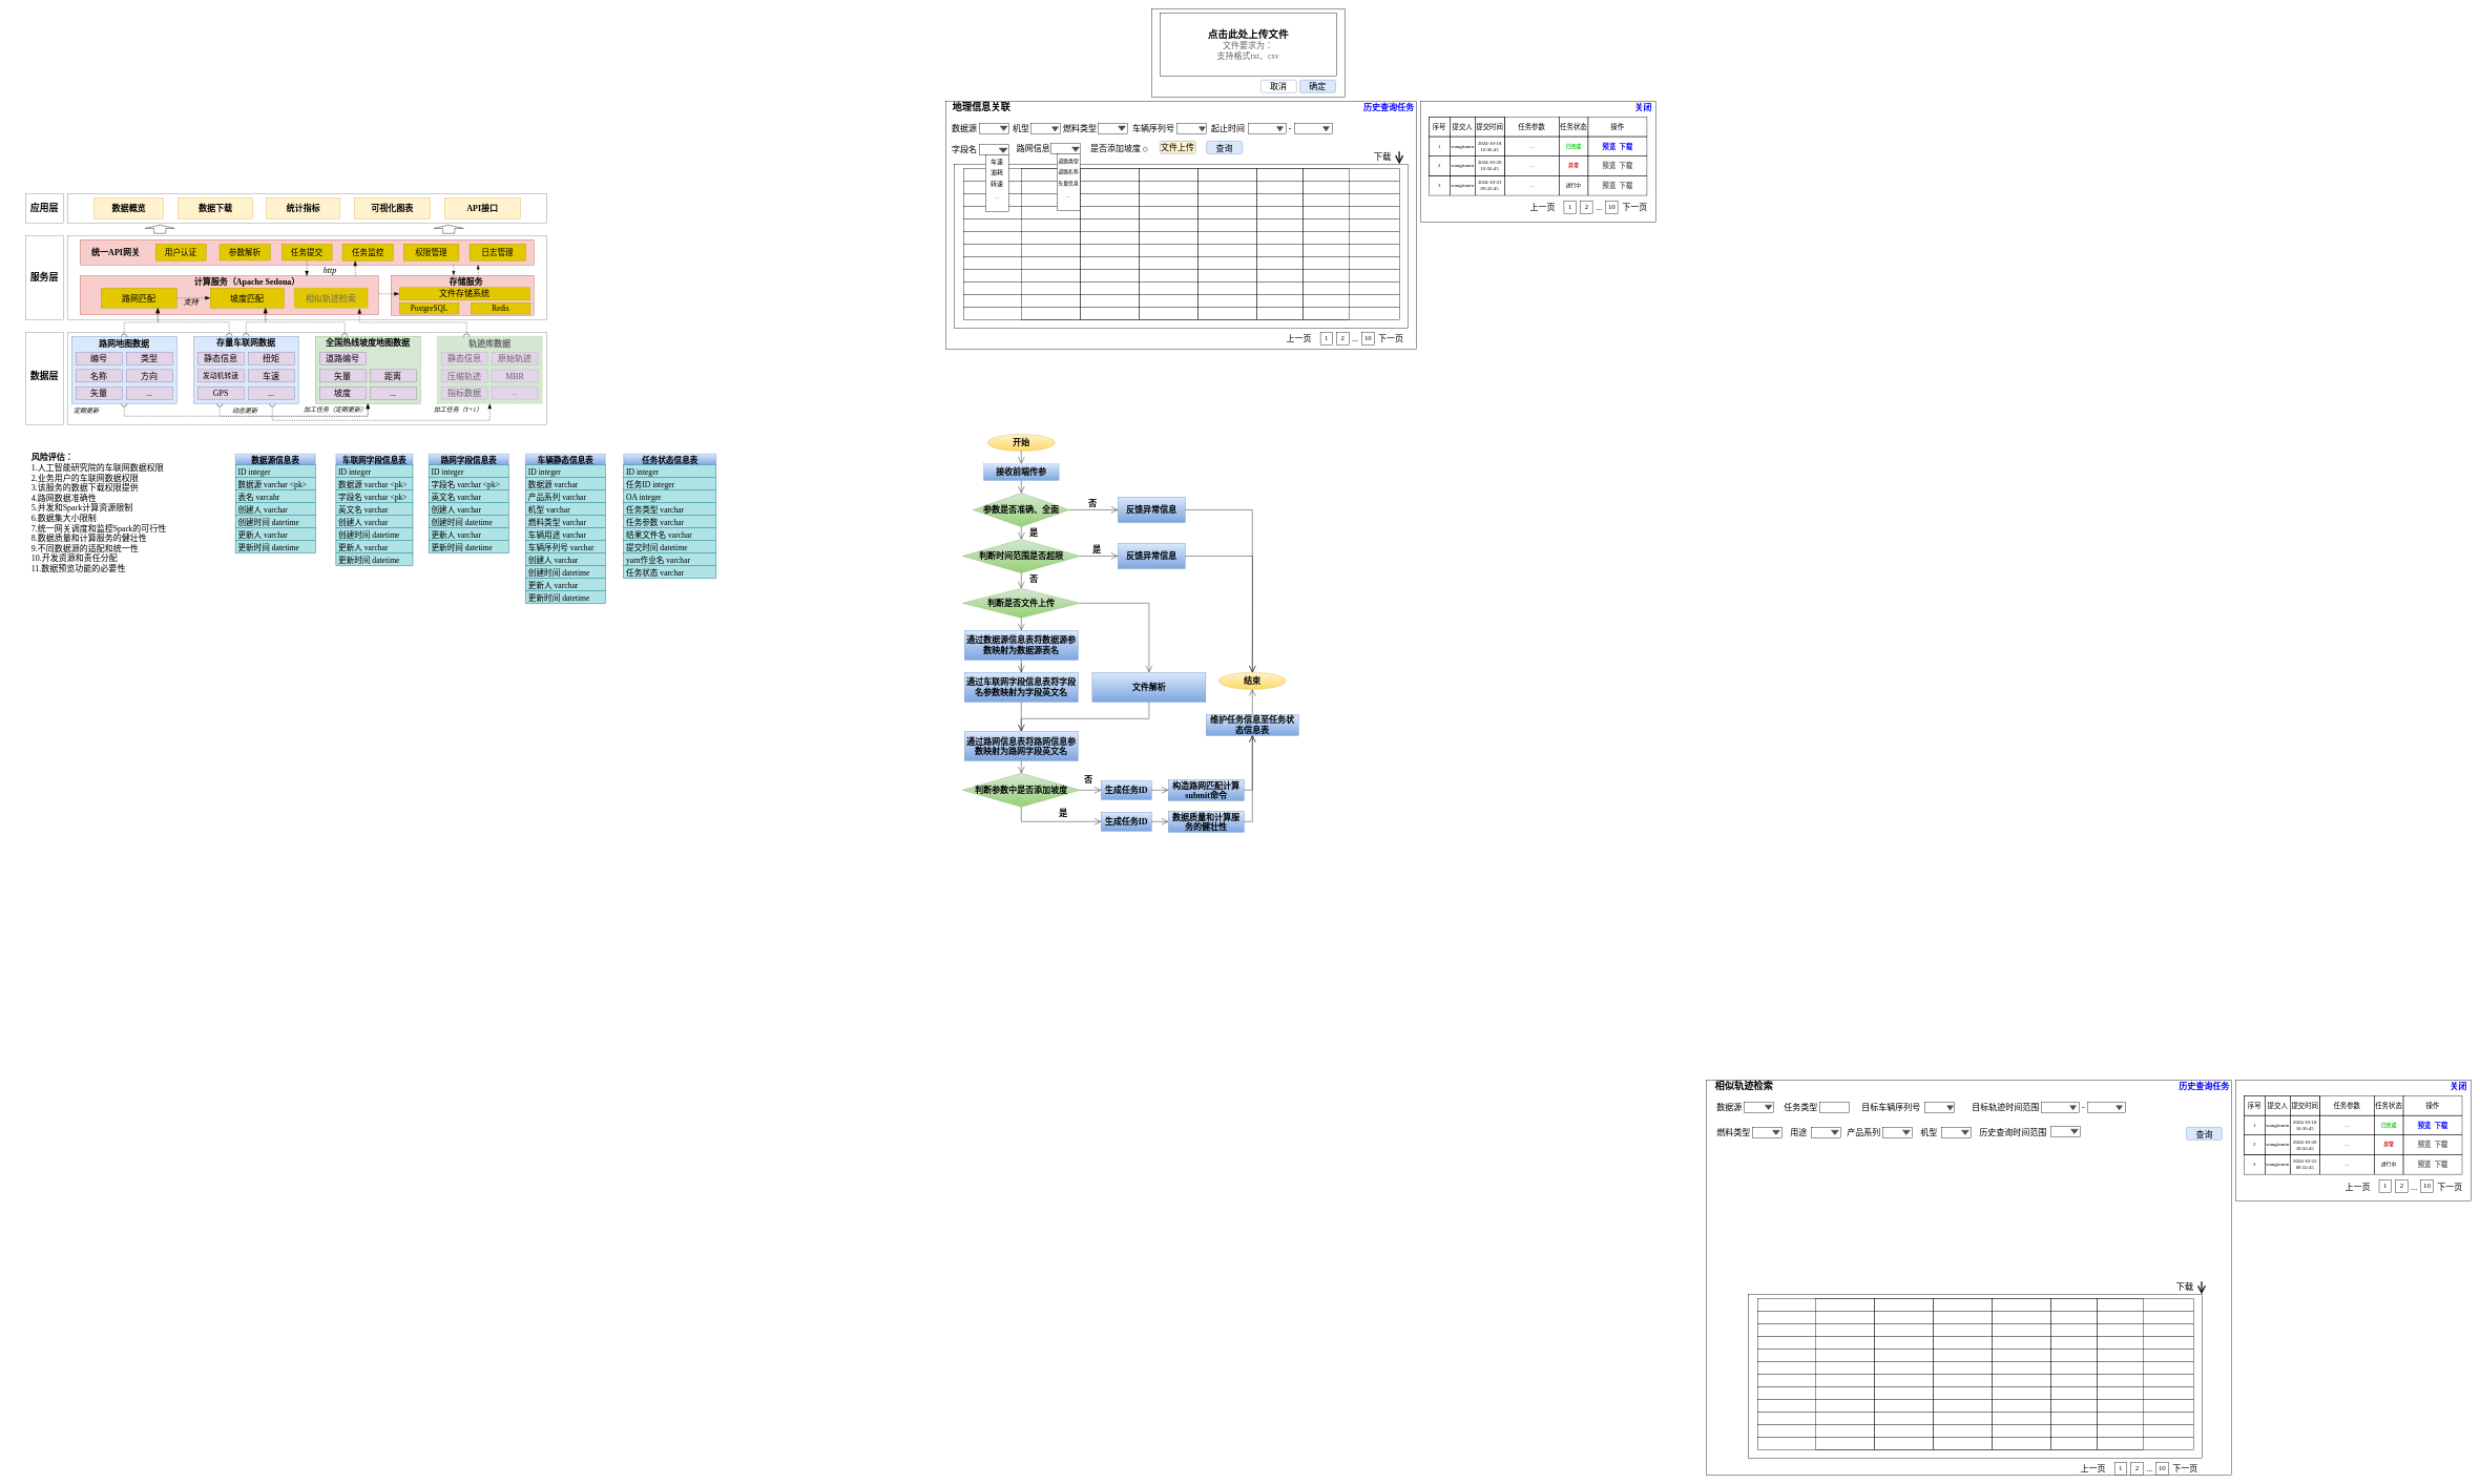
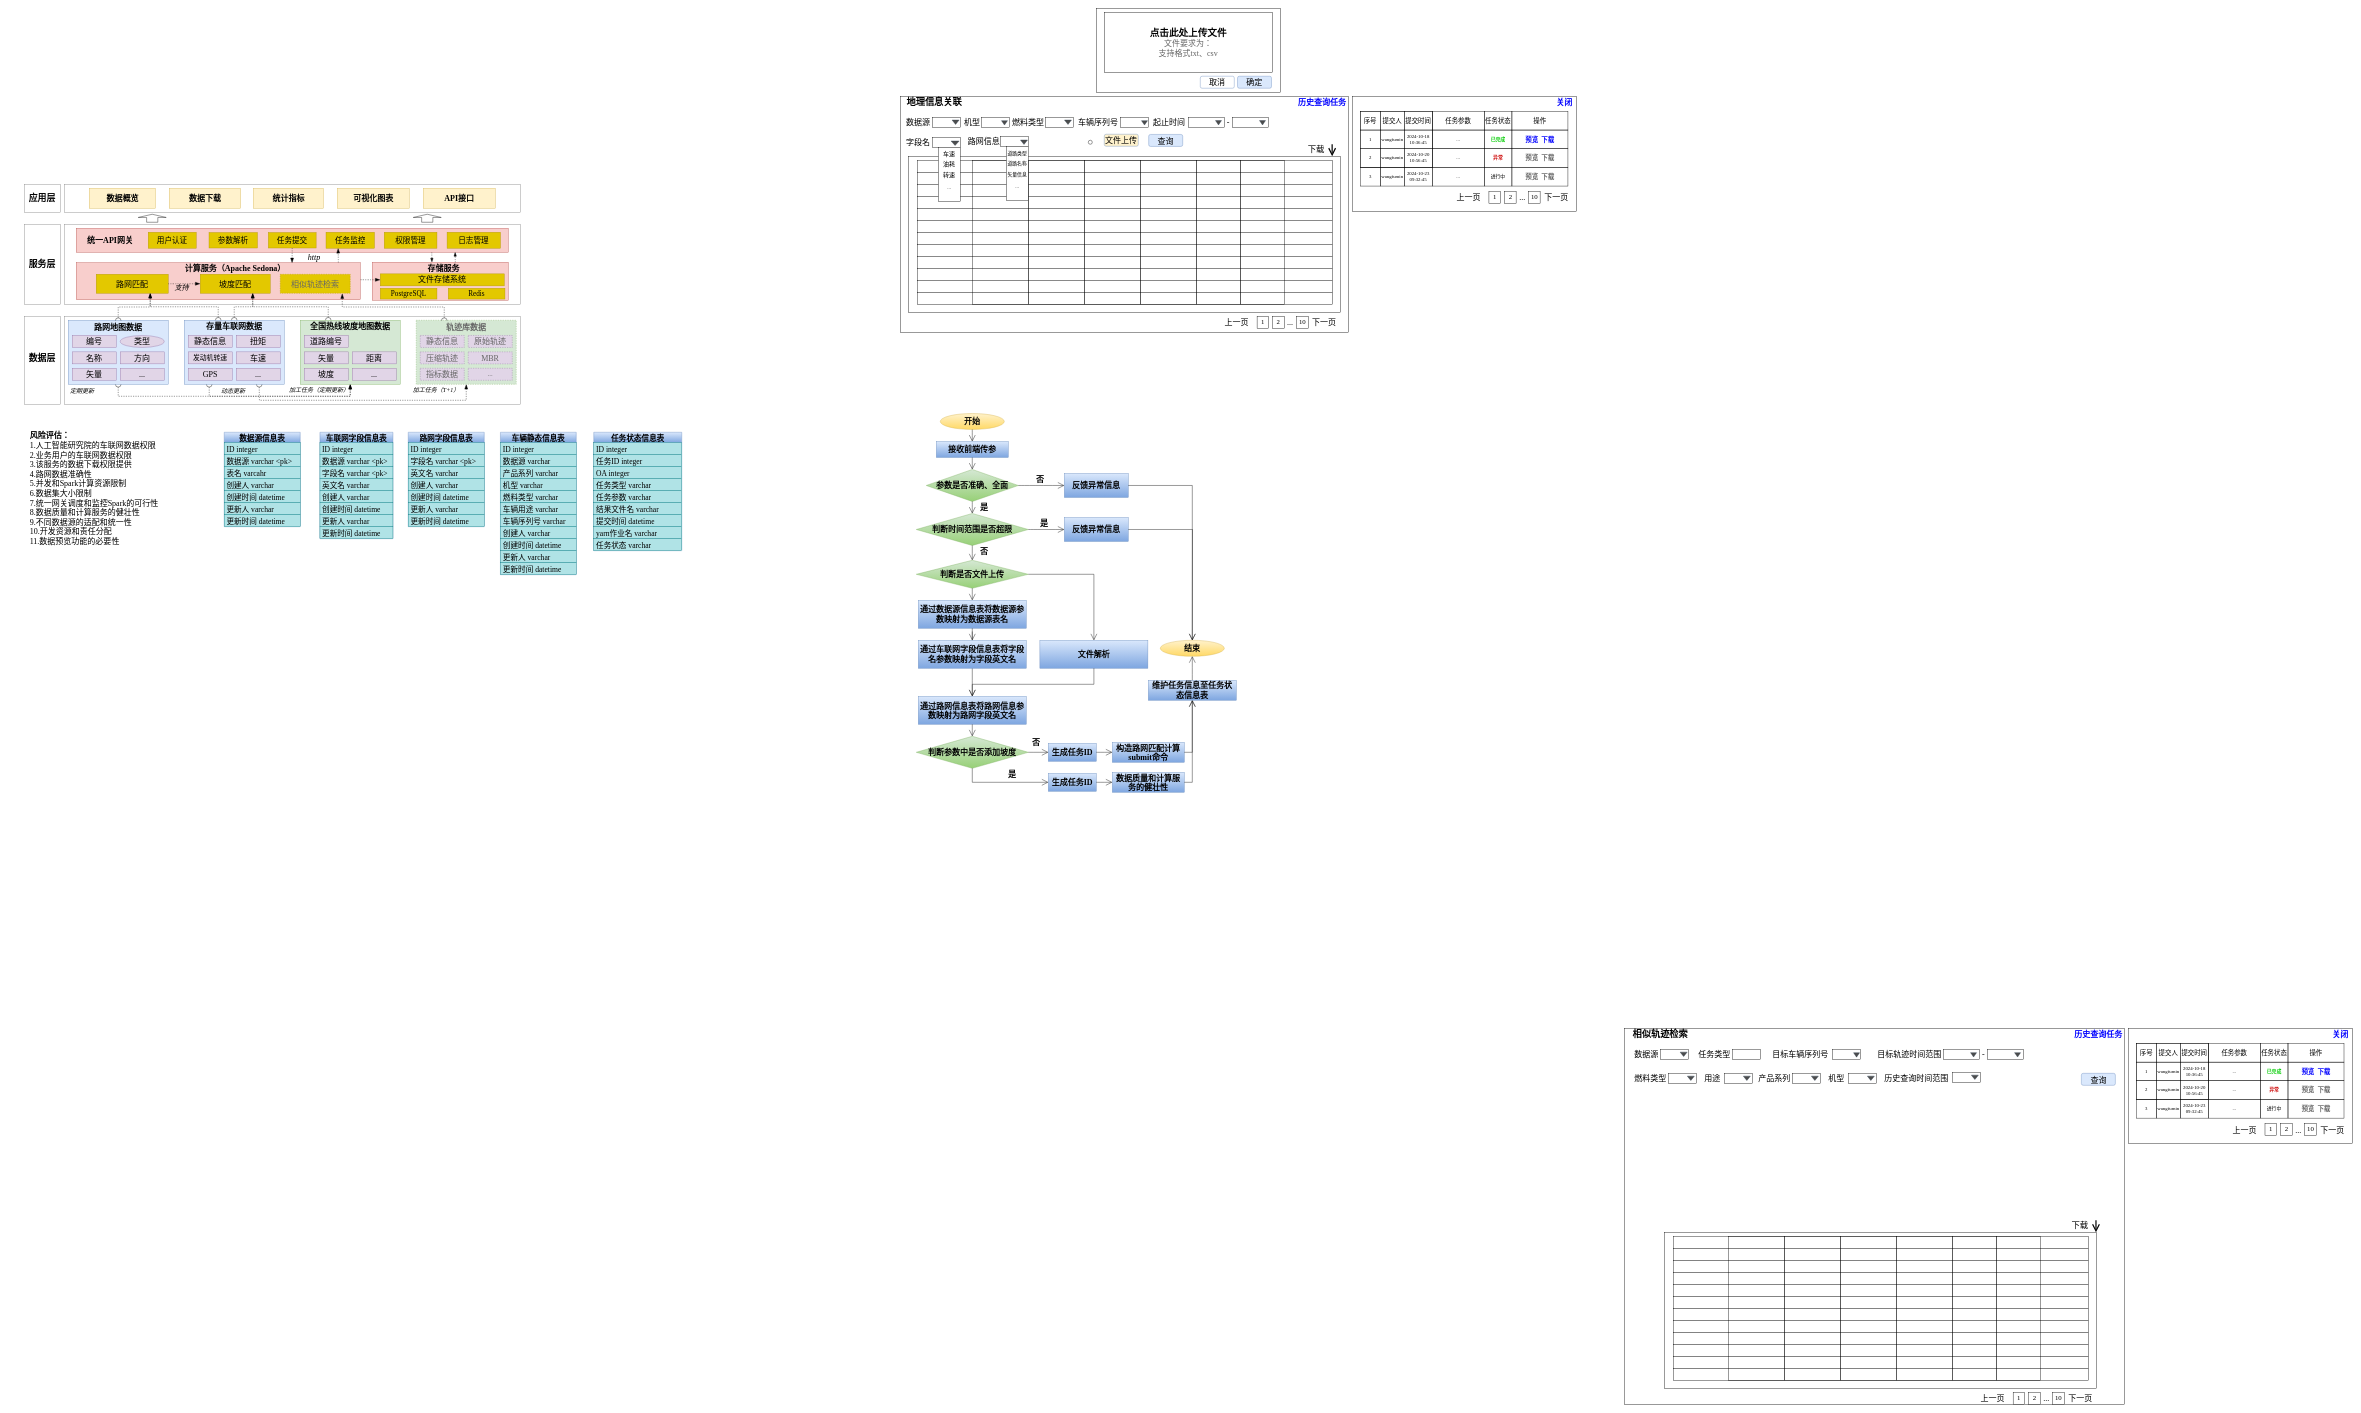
- <mxCell id="90" value="&lt;font face=&quot;宋体&quot;&gt;是否添加坡度&lt;/font&gt;" style="text;strokeColor=none;fillColor=none;html=1;align=center;verticalAlign=middle;whiteSpace=wrap;rounded=0;fontSize=20;fontFamily=Architects Daughter;fontSource=https%3A%2F%2Ffonts.googleapis.com%2Fcss%3Ffamily%3DArchitects%2BDaughter;" parent="1" vertex="1"><mxGeometry x="2590" y="337.5" width="130" height="30" as="geometry" /></mxCell>
- <mxCell id="28" value="&lt;span style=&quot;font-size: 20px;&quot;&gt;类型&lt;/span&gt;" style="rounded=0;whiteSpace=wrap;html=1;fontFamily=宋体;fillColor=#e1d5e7;strokeColor=#9673a6;fontSize=20;" parent="1" vertex="1"><mxGeometry x="300" y="838" width="110" height="30" as="geometry" /></mxCell>
+ <mxCell id="28" value="&lt;span style=&quot;font-size: 20px;&quot;&gt;类型&lt;/span&gt;" style="ellipse;whiteSpace=wrap;html=1;fontFamily=宋体;fillColor=#e1d5e7;strokeColor=#9673a6;fontSize=20;" parent="1" vertex="1"><mxGeometry x="300" y="838" width="110" height="30" as="geometry" /></mxCell>
- <mxCell id="190" value="&lt;font style=&quot;font-size: 20px;&quot; face=&quot;宋体&quot;&gt;接收前端传参&lt;/font&gt;" style="rounded=0;whiteSpace=wrap;html=1;fontFamily=Architects Daughter;fontSource=https%3A%2F%2Ffonts.googleapis.com%2Fcss%3Ffamily%3DArchitects%2BDaughter;fillColor=#dae8fc;gradientColor=#7ea6e0;strokeColor=#6c8ebf;fontStyle=1;dashed=1;" parent="1" vertex="1"><mxGeometry x="2340" y="1103" width="180" height="40" as="geometry" /></mxCell>
+ <mxCell id="190" value="&lt;font style=&quot;font-size: 20px;&quot; face=&quot;宋体&quot;&gt;接收前端传参&lt;/font&gt;" style="rounded=0;whiteSpace=wrap;html=1;fontFamily=Architects Daughter;fontSource=https%3A%2F%2Ffonts.googleapis.com%2Fcss%3Ffamily%3DArchitects%2BDaughter;fillColor=#dae8fc;gradientColor=#7ea6e0;strokeColor=#6c8ebf;fontStyle=1" parent="1" vertex="1"><mxGeometry x="2340" y="1103" width="180" height="40" as="geometry" /></mxCell>
